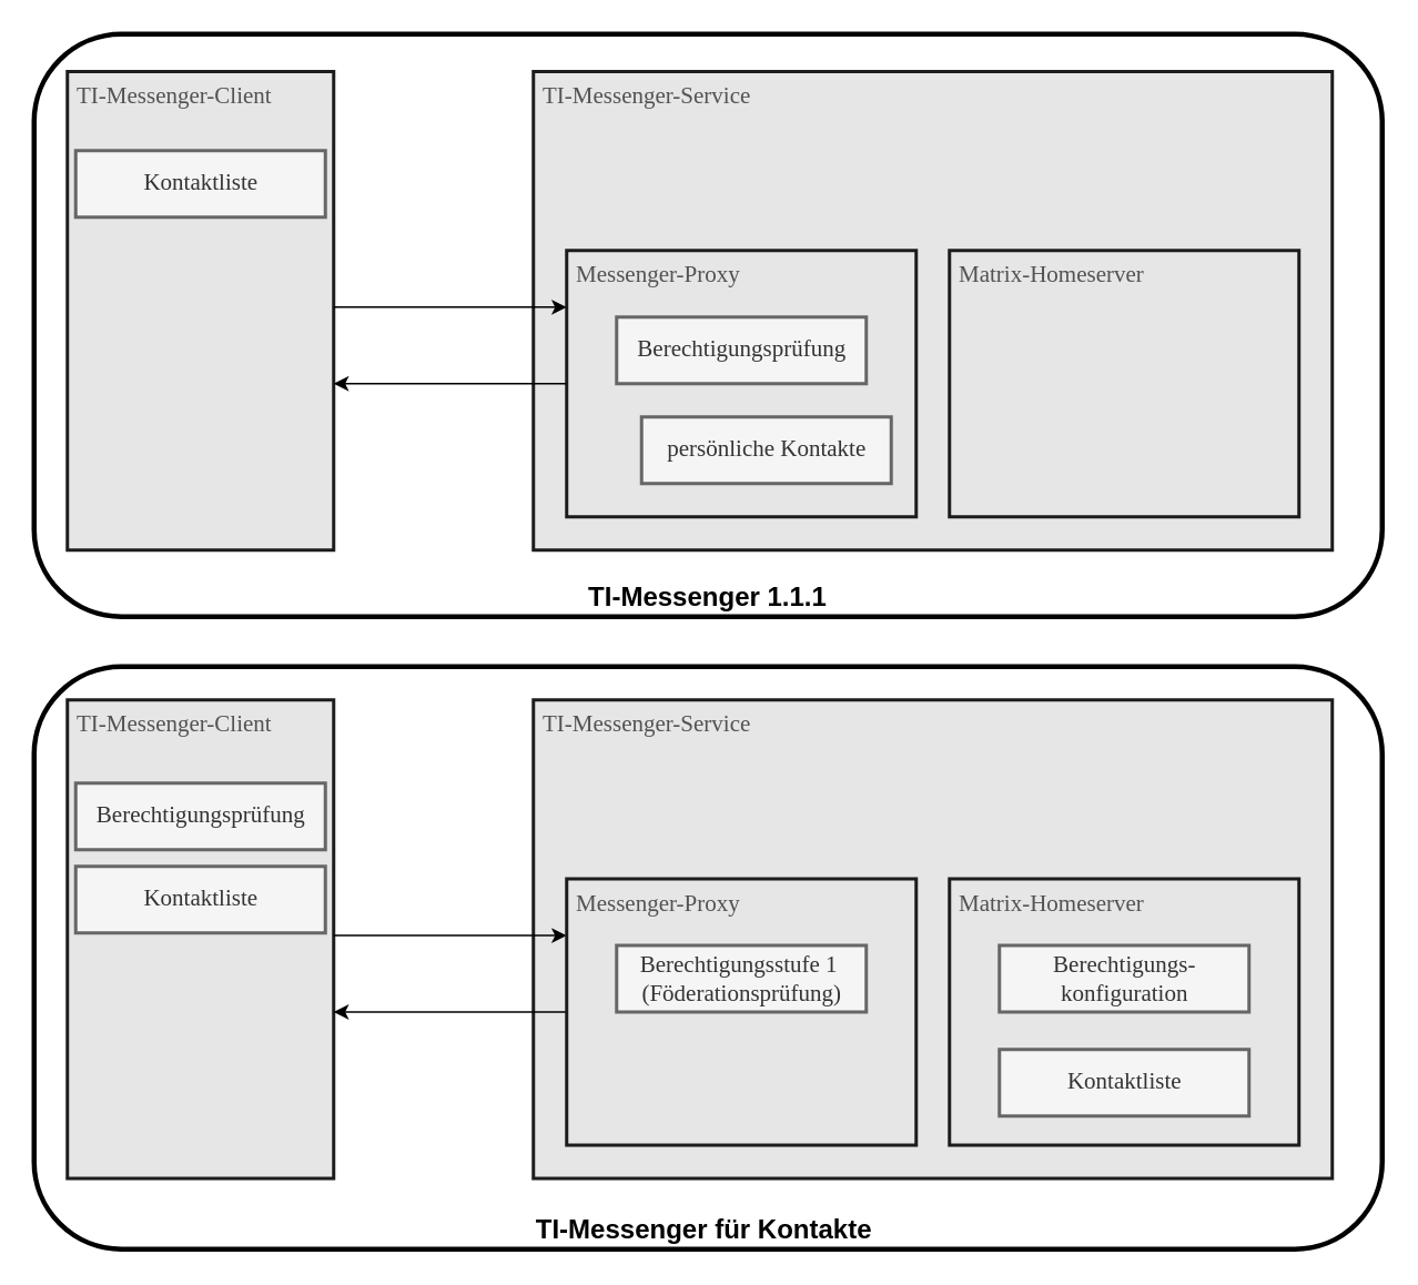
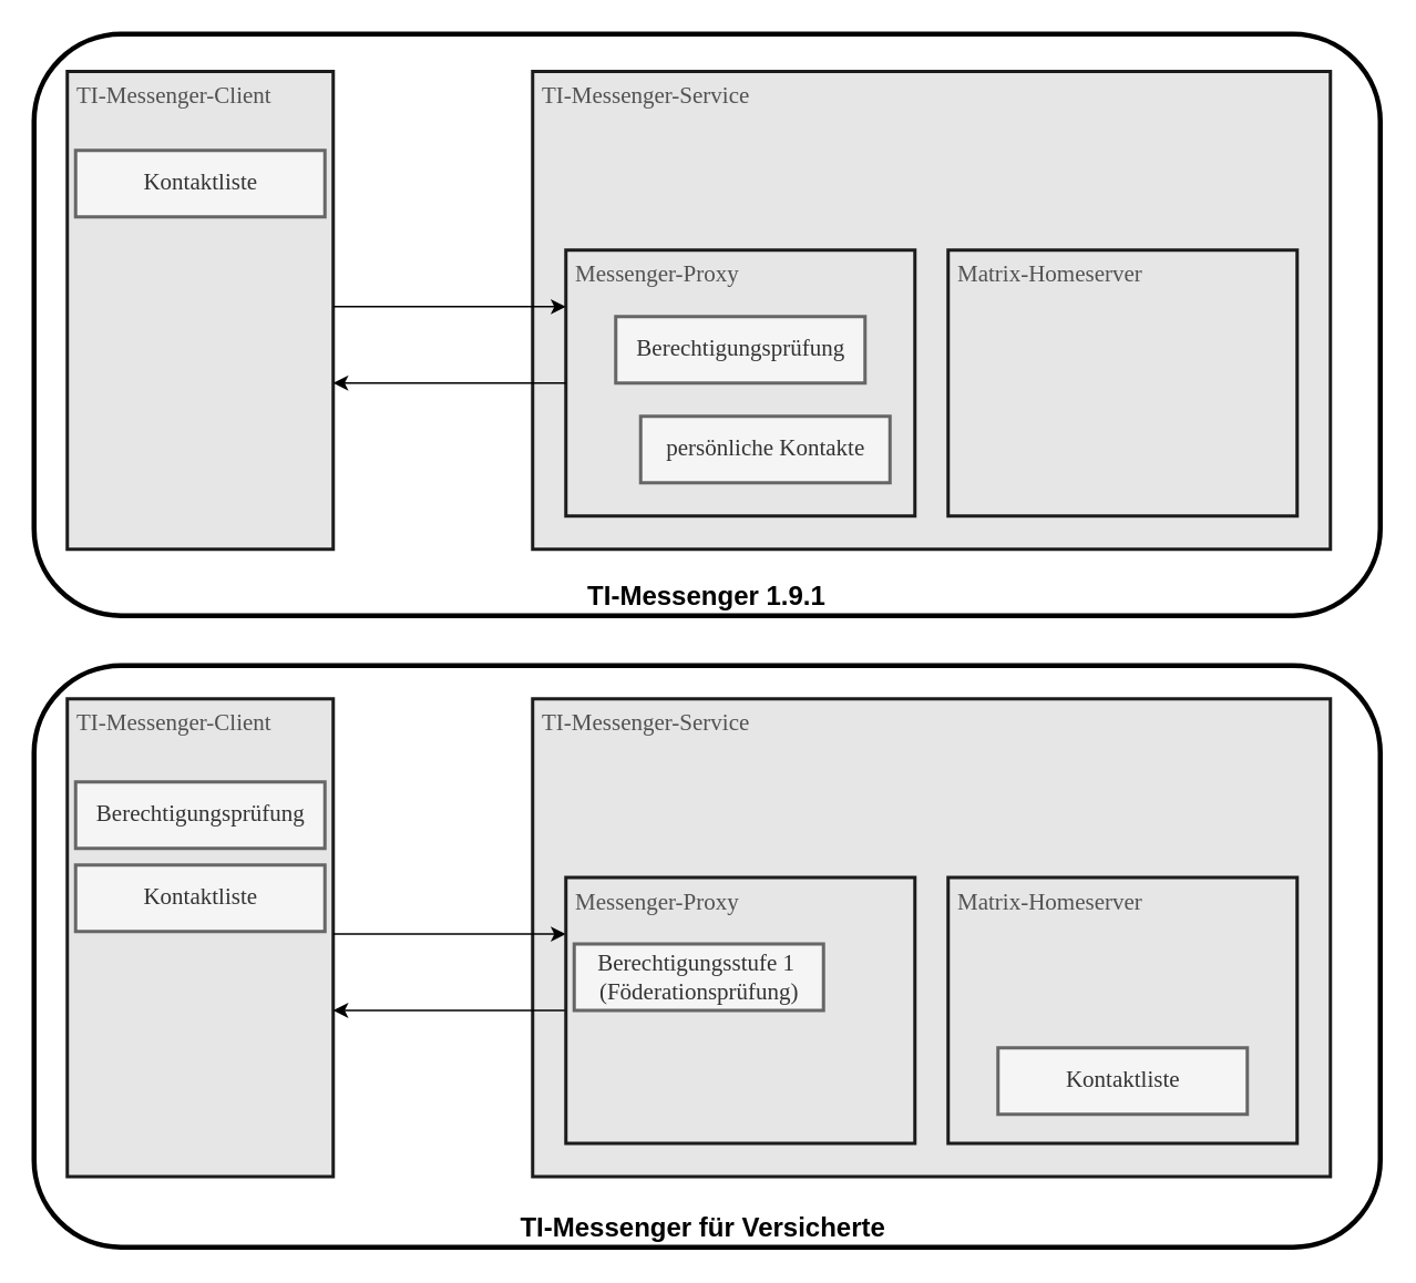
- <mxCell id="3" value="&lt;b&gt;&lt;font style=&quot;font-size: 16px;&quot;&gt;TI-Messenger 1.1.1&lt;/font&gt;&lt;/b&gt;" style="rounded=1;whiteSpace=wrap;html=1;fillColor=none;verticalAlign=bottom;strokeWidth=3;" parent="1" vertex="1"><mxGeometry x="20" y="20" width="810" height="350" as="geometry" /></mxCell>
+ <mxCell id="3" value="&lt;b&gt;&lt;font style=&quot;font-size: 16px;&quot;&gt;TI-Messenger 1.9.1&lt;/font&gt;&lt;/b&gt;" style="rounded=1;whiteSpace=wrap;html=1;fillColor=none;verticalAlign=bottom;strokeWidth=3;" parent="1" vertex="1"><mxGeometry x="20" y="20" width="810" height="350" as="geometry" /></mxCell>
- <mxCell id="19" value="Berechtigungsstufe 1&amp;nbsp;&lt;br&gt;(Föderationsprüfung)" style="html=1;strokeColor=#666666;fillColor=#f5f5f5;fontFamily=Tahoma;fontSize=14;align=center;strokeWidth=2;fontColor=#333333;" parent="1" vertex="1"><mxGeometry x="370" y="567.5" width="150" height="40" as="geometry" /></mxCell>
+ <mxCell id="19" value="Berechtigungsstufe 1&amp;nbsp;&lt;br&gt;(Föderationsprüfung)" style="html=1;strokeColor=#666666;fillColor=#f5f5f5;fontFamily=Tahoma;fontSize=14;align=center;strokeWidth=2;fontColor=#333333;" parent="1" vertex="1"><mxGeometry x="345" y="567.5" width="150" height="40" as="geometry" /></mxCell>
- <mxCell id="22" value="Berechtigungs-&lt;br&gt;konfiguration" style="html=1;strokeColor=#666666;fillColor=#f5f5f5;fontFamily=Tahoma;fontSize=14;align=center;strokeWidth=2;fontColor=#333333;" parent="1" vertex="1"><mxGeometry x="600" y="567.5" width="150" height="40" as="geometry" /></mxCell>
- <mxCell id="2" value="TI-Messenger für Kontakte&amp;nbsp;" style="rounded=1;whiteSpace=wrap;html=1;fillColor=none;verticalAlign=bottom;fontSize=16;fontStyle=1;strokeWidth=3;" parent="1" vertex="1"><mxGeometry x="20" y="400" width="810" height="350" as="geometry" /></mxCell>
+ <mxCell id="2" value="TI-Messenger für Versicherte&amp;nbsp;" style="rounded=1;whiteSpace=wrap;html=1;fillColor=none;verticalAlign=bottom;fontSize=16;fontStyle=1;strokeWidth=3;" parent="1" vertex="1"><mxGeometry x="20" y="400" width="810" height="350" as="geometry" /></mxCell>
